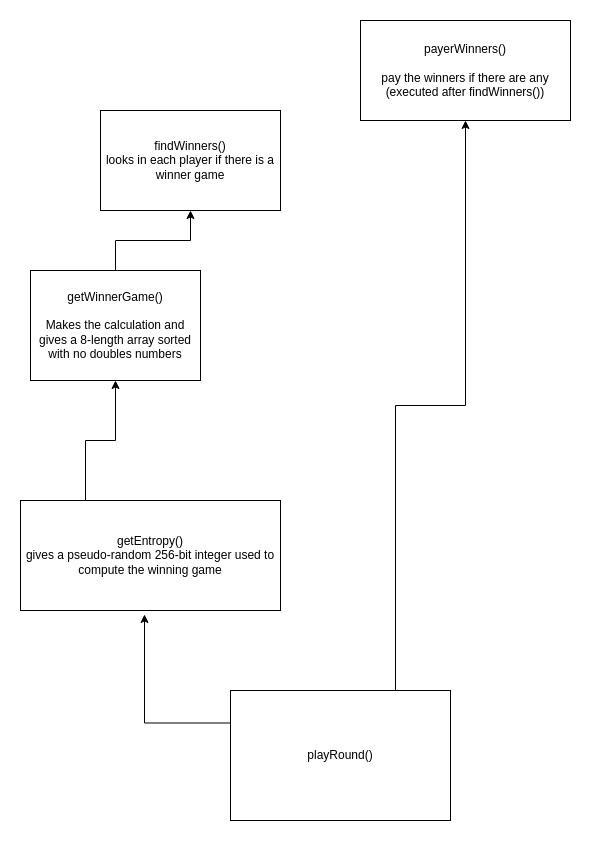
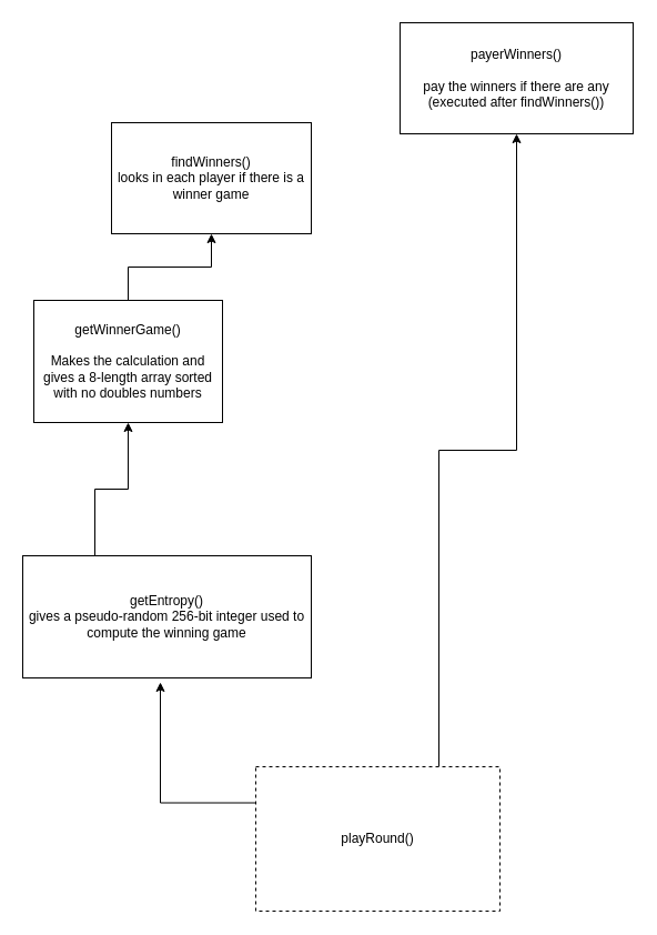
- <mxCell id="10" value="playRound()" style="rounded=0;whiteSpace=wrap;html=1;" vertex="1" parent="1"><mxGeometry x="230" y="690" width="220" height="130" as="geometry" /></mxCell>
+ <mxCell id="10" value="playRound()" style="rounded=0;whiteSpace=wrap;html=1;dashed=1;" vertex="1" parent="1"><mxGeometry x="230" y="690" width="220" height="130" as="geometry" /></mxCell>
